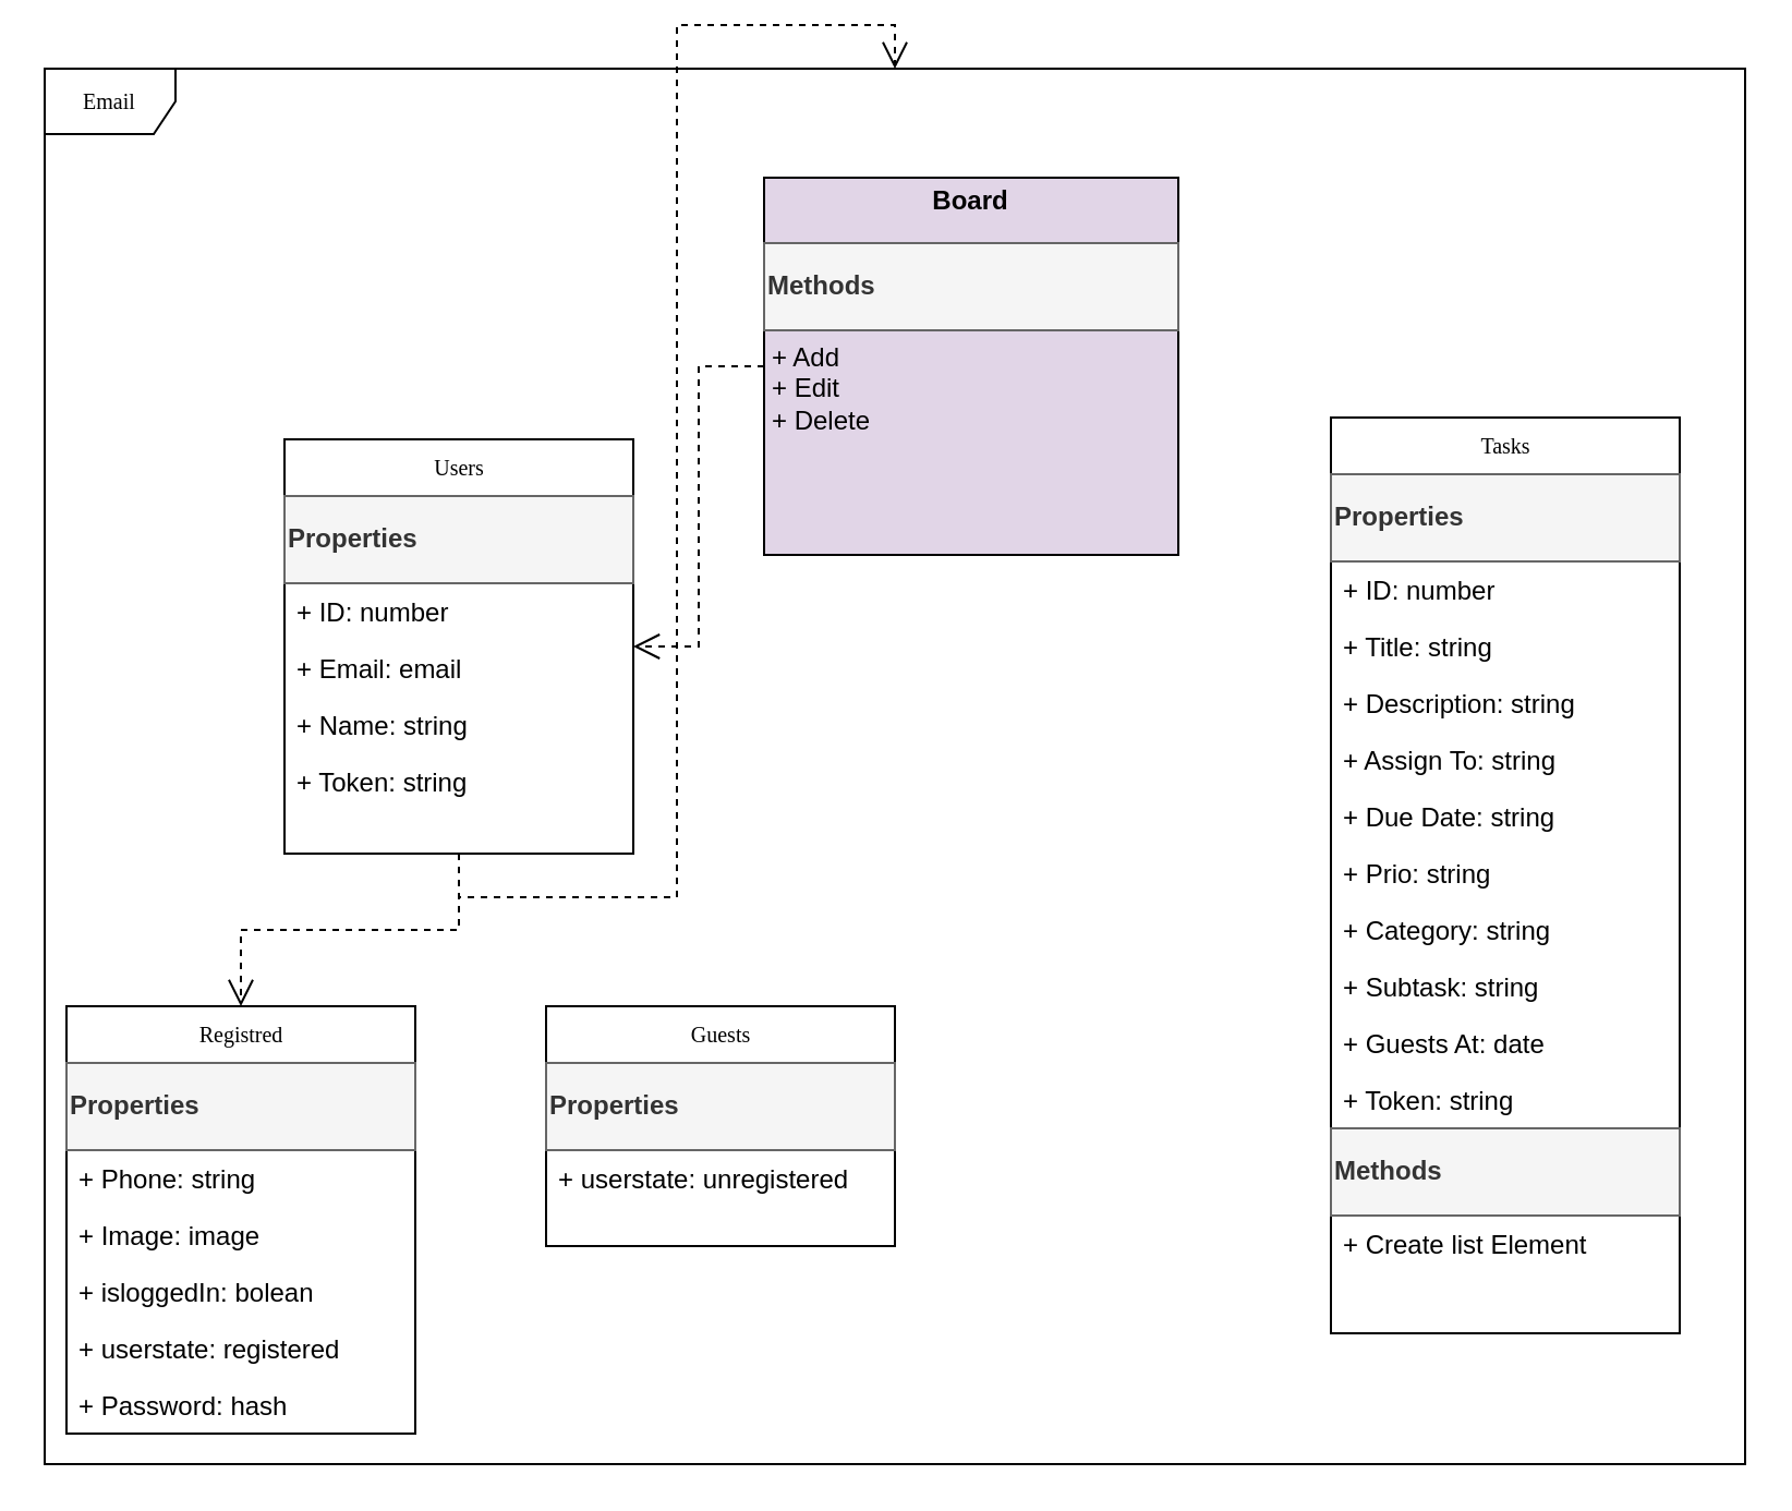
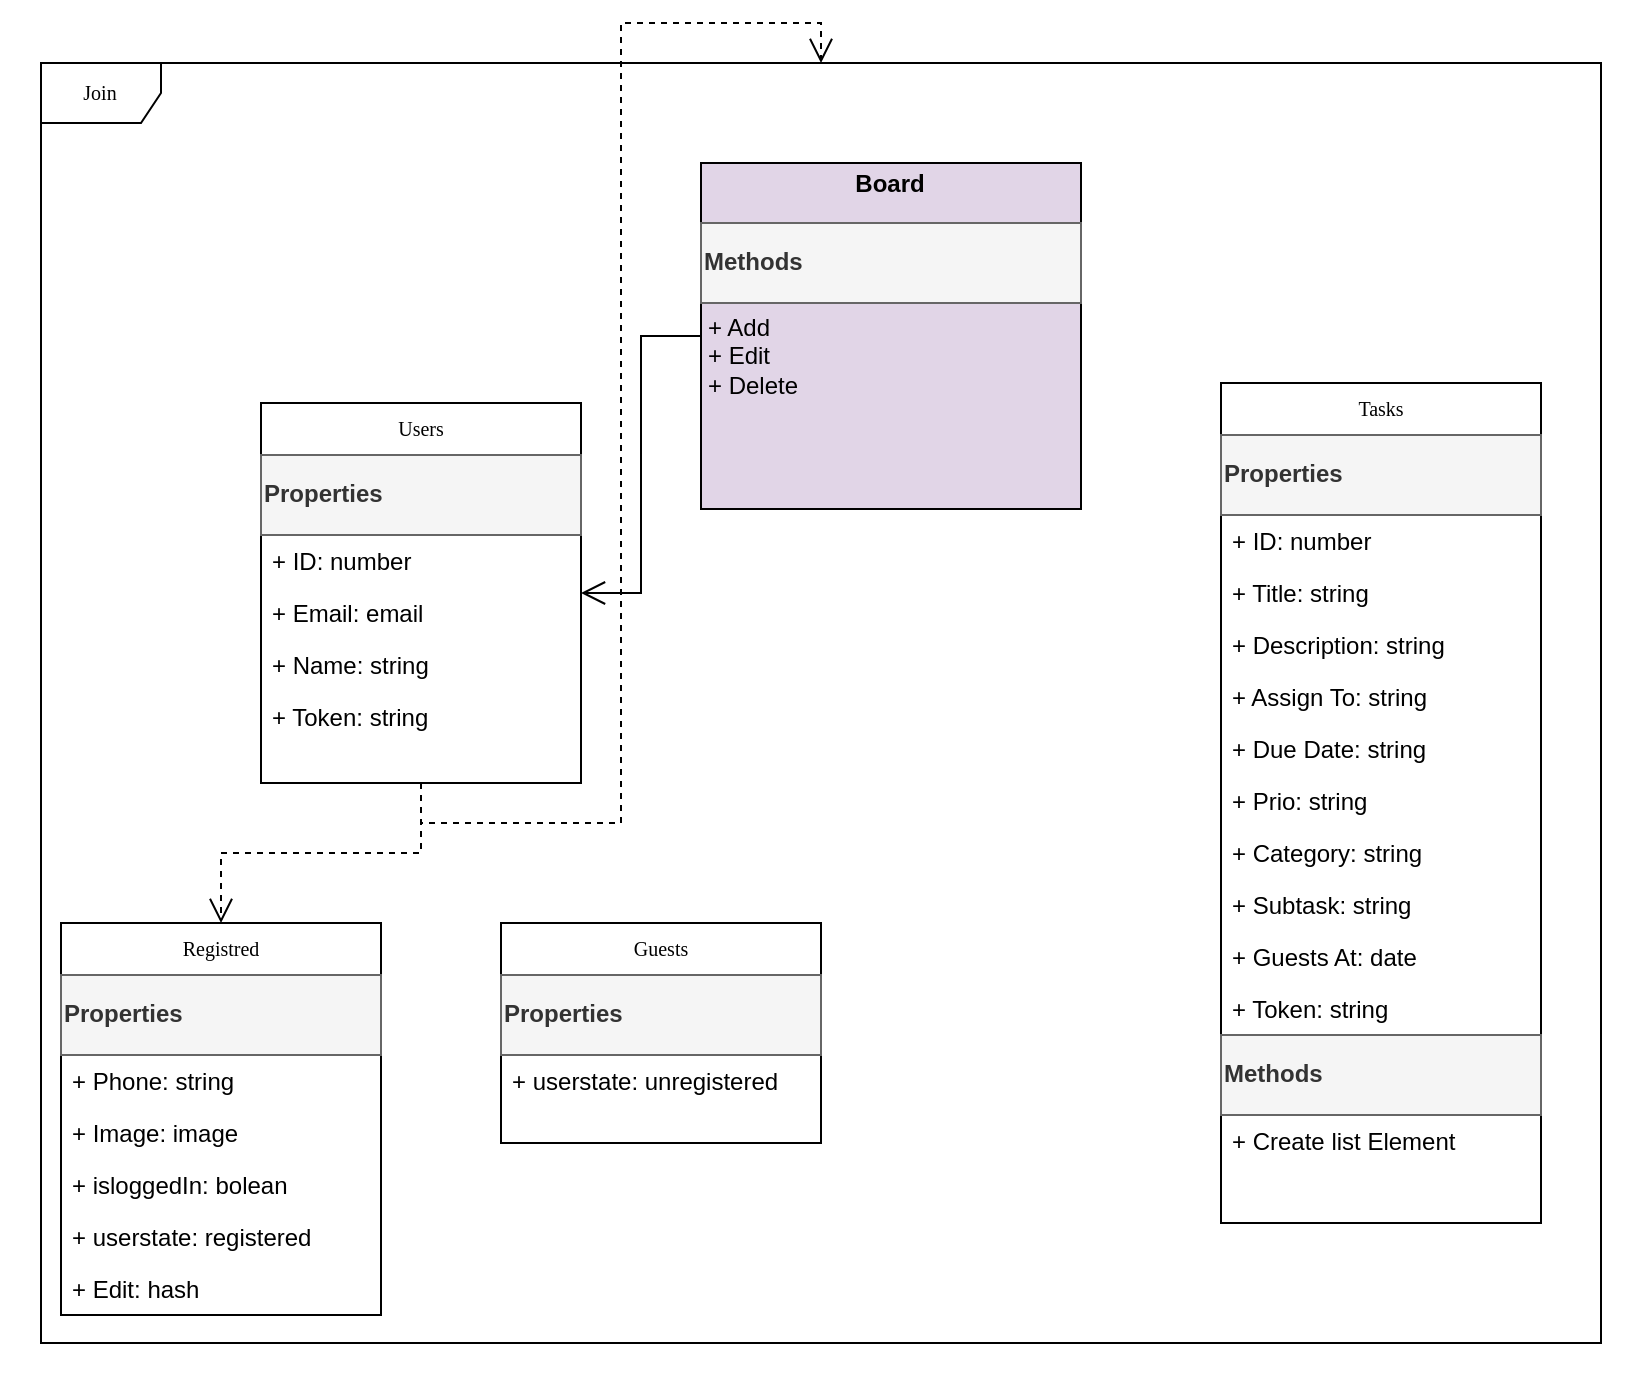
- <mxCell id="2" value="Email" style="shape=umlFrame;whiteSpace=wrap;html=1;rounded=0;shadow=0;comic=0;labelBackgroundColor=none;strokeWidth=1;fontFamily=Verdana;fontSize=10;align=center;" parent="1" vertex="1"><mxGeometry x="20" width="780" height="640" as="geometry" y="20" /></mxCell>
+ <mxCell id="2" value="Join" style="shape=umlFrame;whiteSpace=wrap;html=1;rounded=0;shadow=0;comic=0;labelBackgroundColor=none;strokeWidth=1;fontFamily=Verdana;fontSize=10;align=center;" parent="1" vertex="1"><mxGeometry x="20" width="780" height="640" as="geometry" y="20" /></mxCell>
- <mxCell id="11" style="edgeStyle=orthogonalEdgeStyle;rounded=0;html=1;labelBackgroundColor=none;startFill=0;endArrow=open;endFill=0;endSize=10;fontFamily=Verdana;fontSize=10;dashed=1;" parent="1" source="12" target="5" edge="1"><mxGeometry relative="1" as="geometry" /></mxCell>
+ <mxCell id="11" style="edgeStyle=orthogonalEdgeStyle;rounded=0;html=1;labelBackgroundColor=none;startFill=0;endArrow=open;endFill=0;endSize=10;fontFamily=Verdana;fontSize=10;dashed=0;" parent="1" source="12" target="5" edge="1"><mxGeometry relative="1" as="geometry" /></mxCell>
- <mxCell id="33" value="+ Password: hash" style="text;html=1;strokeColor=none;fillColor=none;align=left;verticalAlign=top;spacingLeft=4;spacingRight=4;whiteSpace=wrap;overflow=hidden;rotatable=0;points=[[0,0.5],[1,0.5]];portConstraint=eastwest;" vertex="1" parent="27"><mxGeometry y="170" width="160" height="26" as="geometry" /></mxCell>
+ <mxCell id="33" value="+ Edit: hash" style="text;html=1;strokeColor=none;fillColor=none;align=left;verticalAlign=top;spacingLeft=4;spacingRight=4;whiteSpace=wrap;overflow=hidden;rotatable=0;points=[[0,0.5],[1,0.5]];portConstraint=eastwest;" vertex="1" parent="27"><mxGeometry y="170" width="160" height="26" as="geometry" /></mxCell>
